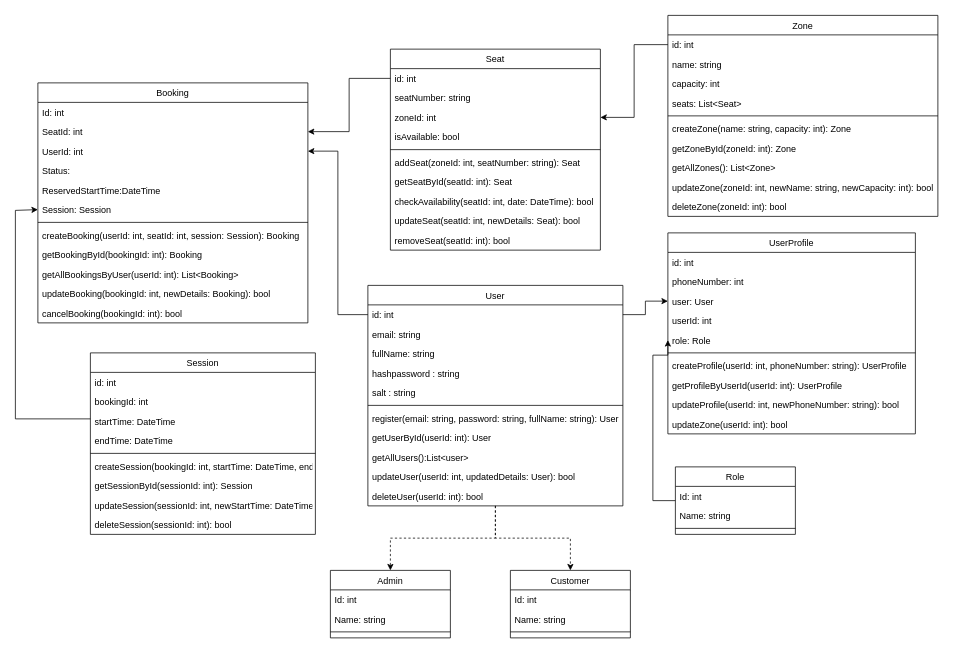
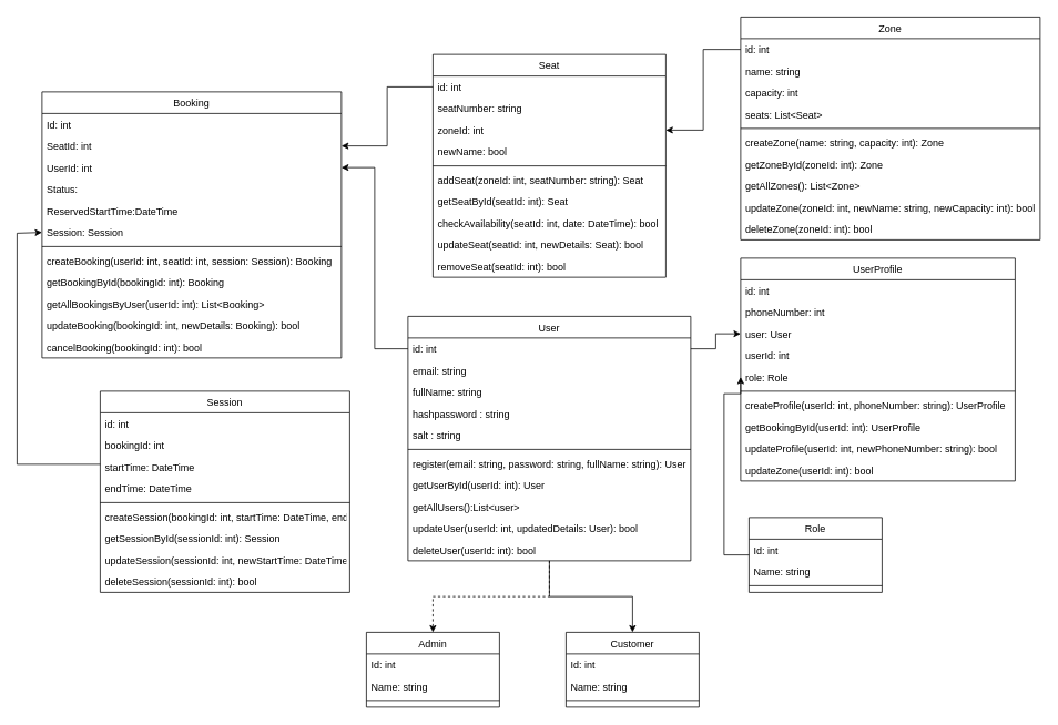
- <mxCell id="31" value="isAvailable: bool" style="text;align=left;verticalAlign=top;spacingLeft=4;spacingRight=4;overflow=hidden;rotatable=0;points=[[0,0.5],[1,0.5]];portConstraint=eastwest;rounded=0;shadow=0;html=0;" parent="27" vertex="1"><mxGeometry y="104" width="280" height="26" as="geometry" /></mxCell>
+ <mxCell id="31" value="newName: bool" style="text;align=left;verticalAlign=top;spacingLeft=4;spacingRight=4;overflow=hidden;rotatable=0;points=[[0,0.5],[1,0.5]];portConstraint=eastwest;rounded=0;shadow=0;html=0;" parent="27" vertex="1"><mxGeometry y="104" width="280" height="26" as="geometry" /></mxCell>
- <mxCell id="24" value="getProfileByUserId(userId: int): UserProfile" style="text;align=left;verticalAlign=top;spacingLeft=4;spacingRight=4;overflow=hidden;rotatable=0;points=[[0,0.5],[1,0.5]];portConstraint=eastwest;" vertex="1" parent="16"><mxGeometry y="190" width="330" height="26" as="geometry" /></mxCell>
+ <mxCell id="24" value="getBookingById(userId: int): UserProfile" style="text;align=left;verticalAlign=top;spacingLeft=4;spacingRight=4;overflow=hidden;rotatable=0;points=[[0,0.5],[1,0.5]];portConstraint=eastwest;" vertex="1" parent="16"><mxGeometry y="190" width="330" height="26" as="geometry" /></mxCell>
- <mxCell id="2" style="edgeStyle=orthogonalEdgeStyle;rounded=0;orthogonalLoop=1;jettySize=auto;html=1;entryX=0.5;entryY=0;entryDx=0;entryDy=0;dashed=1;" edge="1" parent="1" source="4" target="57"><mxGeometry relative="1" as="geometry" /></mxCell>
+ <mxCell id="2" style="edgeStyle=orthogonalEdgeStyle;rounded=0;orthogonalLoop=1;jettySize=auto;html=1;entryX=0.5;entryY=0;entryDx=0;entryDy=0;" edge="1" parent="1" source="4" target="57"><mxGeometry relative="1" as="geometry" /></mxCell>
